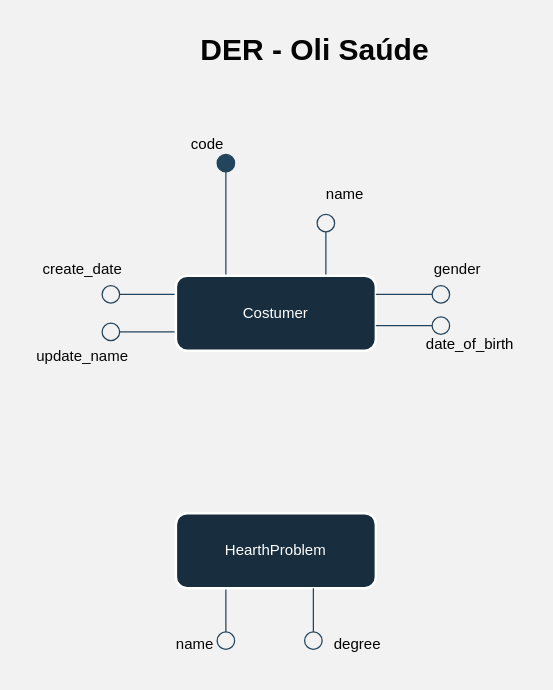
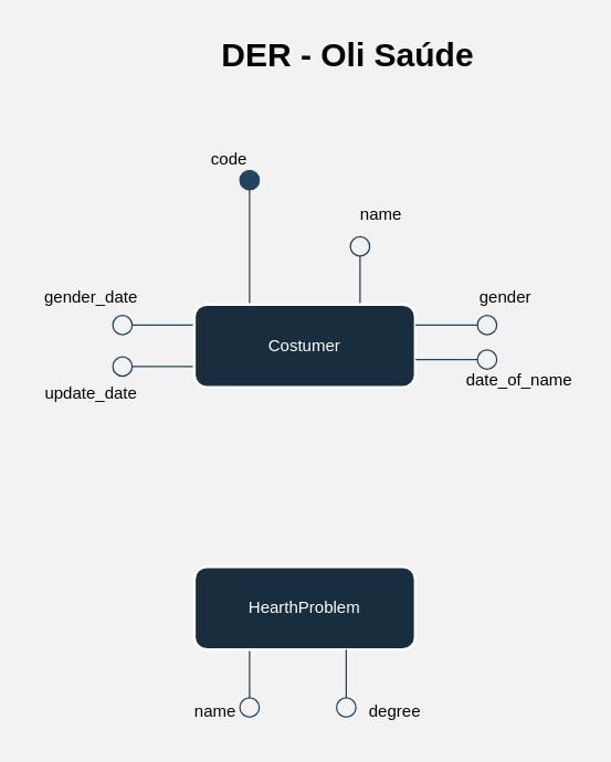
- <mxCell id="16" value="create_date" style="text;html=1;align=center;verticalAlign=middle;resizable=0;points=[];autosize=1;strokeColor=none;fillColor=none;labelBackgroundColor=none;fontColor=#030303;rounded=1;" vertex="1" parent="1"><mxGeometry x="20" y="200" width="90" height="30" as="geometry" /></mxCell>
+ <mxCell id="16" value="gender_date" style="text;html=1;align=center;verticalAlign=middle;resizable=0;points=[];autosize=1;strokeColor=none;fillColor=none;labelBackgroundColor=none;fontColor=#030303;rounded=1;" vertex="1" parent="1"><mxGeometry x="20" y="200" width="90" height="30" as="geometry" /></mxCell>
- <mxCell id="14" value="date_of_birth" style="text;html=1;align=center;verticalAlign=middle;resizable=0;points=[];autosize=1;strokeColor=none;fillColor=none;labelBackgroundColor=none;fontColor=#000000;rounded=1;" vertex="1" parent="1"><mxGeometry x="330" y="260" width="90" height="30" as="geometry" /></mxCell>
+ <mxCell id="14" value="date_of_name" style="text;html=1;align=center;verticalAlign=middle;resizable=0;points=[];autosize=1;strokeColor=none;fillColor=none;labelBackgroundColor=none;fontColor=#000000;rounded=1;" vertex="1" parent="1"><mxGeometry x="330" y="260" width="90" height="30" as="geometry" /></mxCell>
- <mxCell id="15" value="update_name" style="text;html=1;align=center;verticalAlign=middle;resizable=0;points=[];autosize=1;strokeColor=none;fillColor=none;labelBackgroundColor=none;fontColor=#050505;rounded=1;" vertex="1" parent="1"><mxGeometry x="20" y="270" width="90" height="30" as="geometry" /></mxCell>
+ <mxCell id="15" value="update_date" style="text;html=1;align=center;verticalAlign=middle;resizable=0;points=[];autosize=1;strokeColor=none;fillColor=none;labelBackgroundColor=none;fontColor=#050505;rounded=1;" vertex="1" parent="1"><mxGeometry x="20" y="270" width="90" height="30" as="geometry" /></mxCell>
